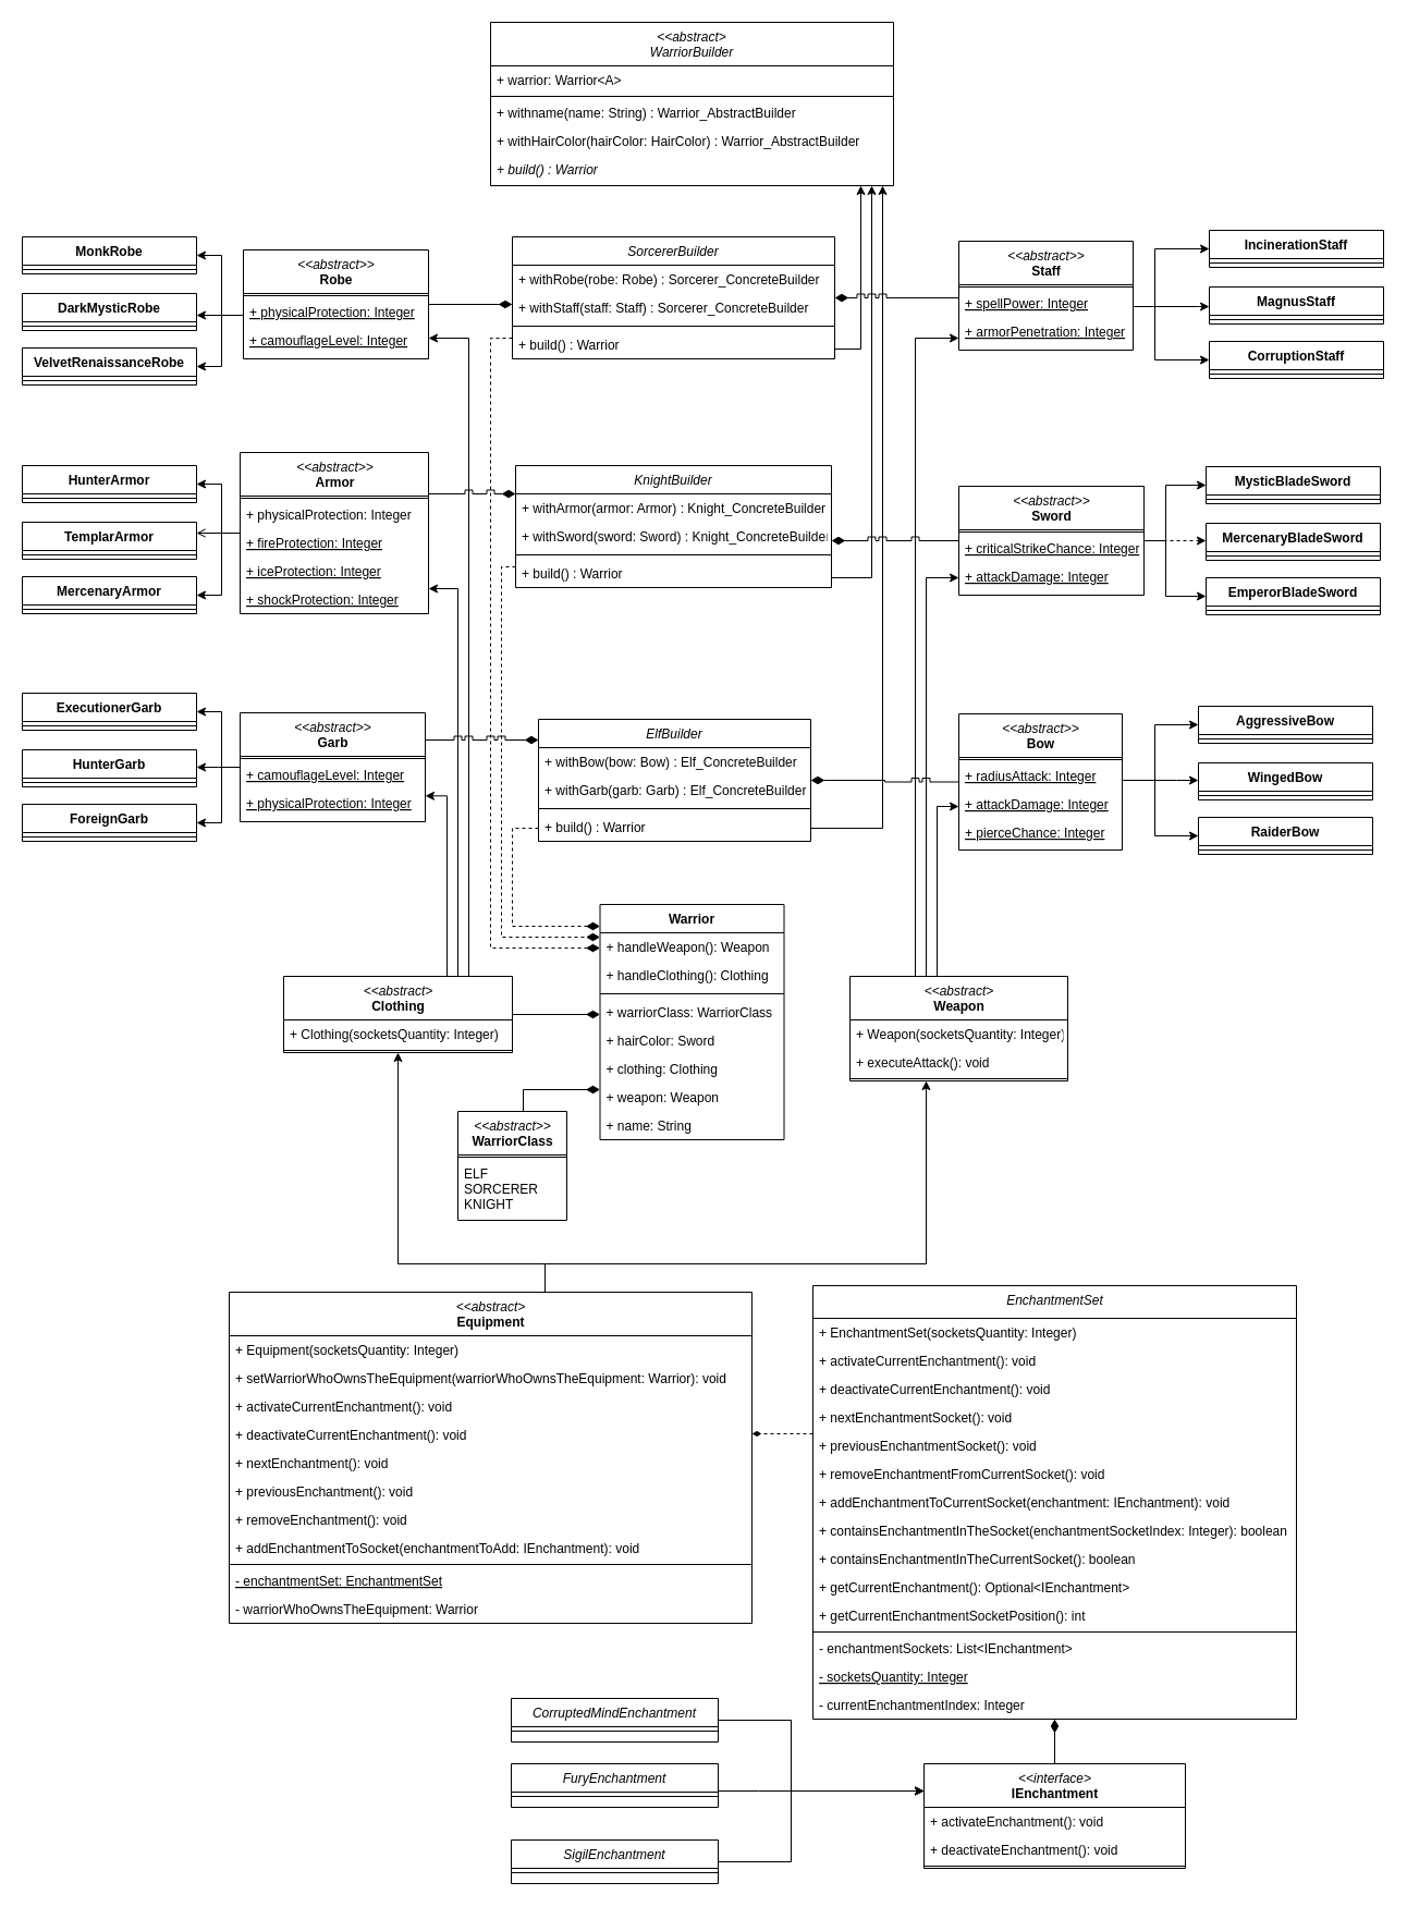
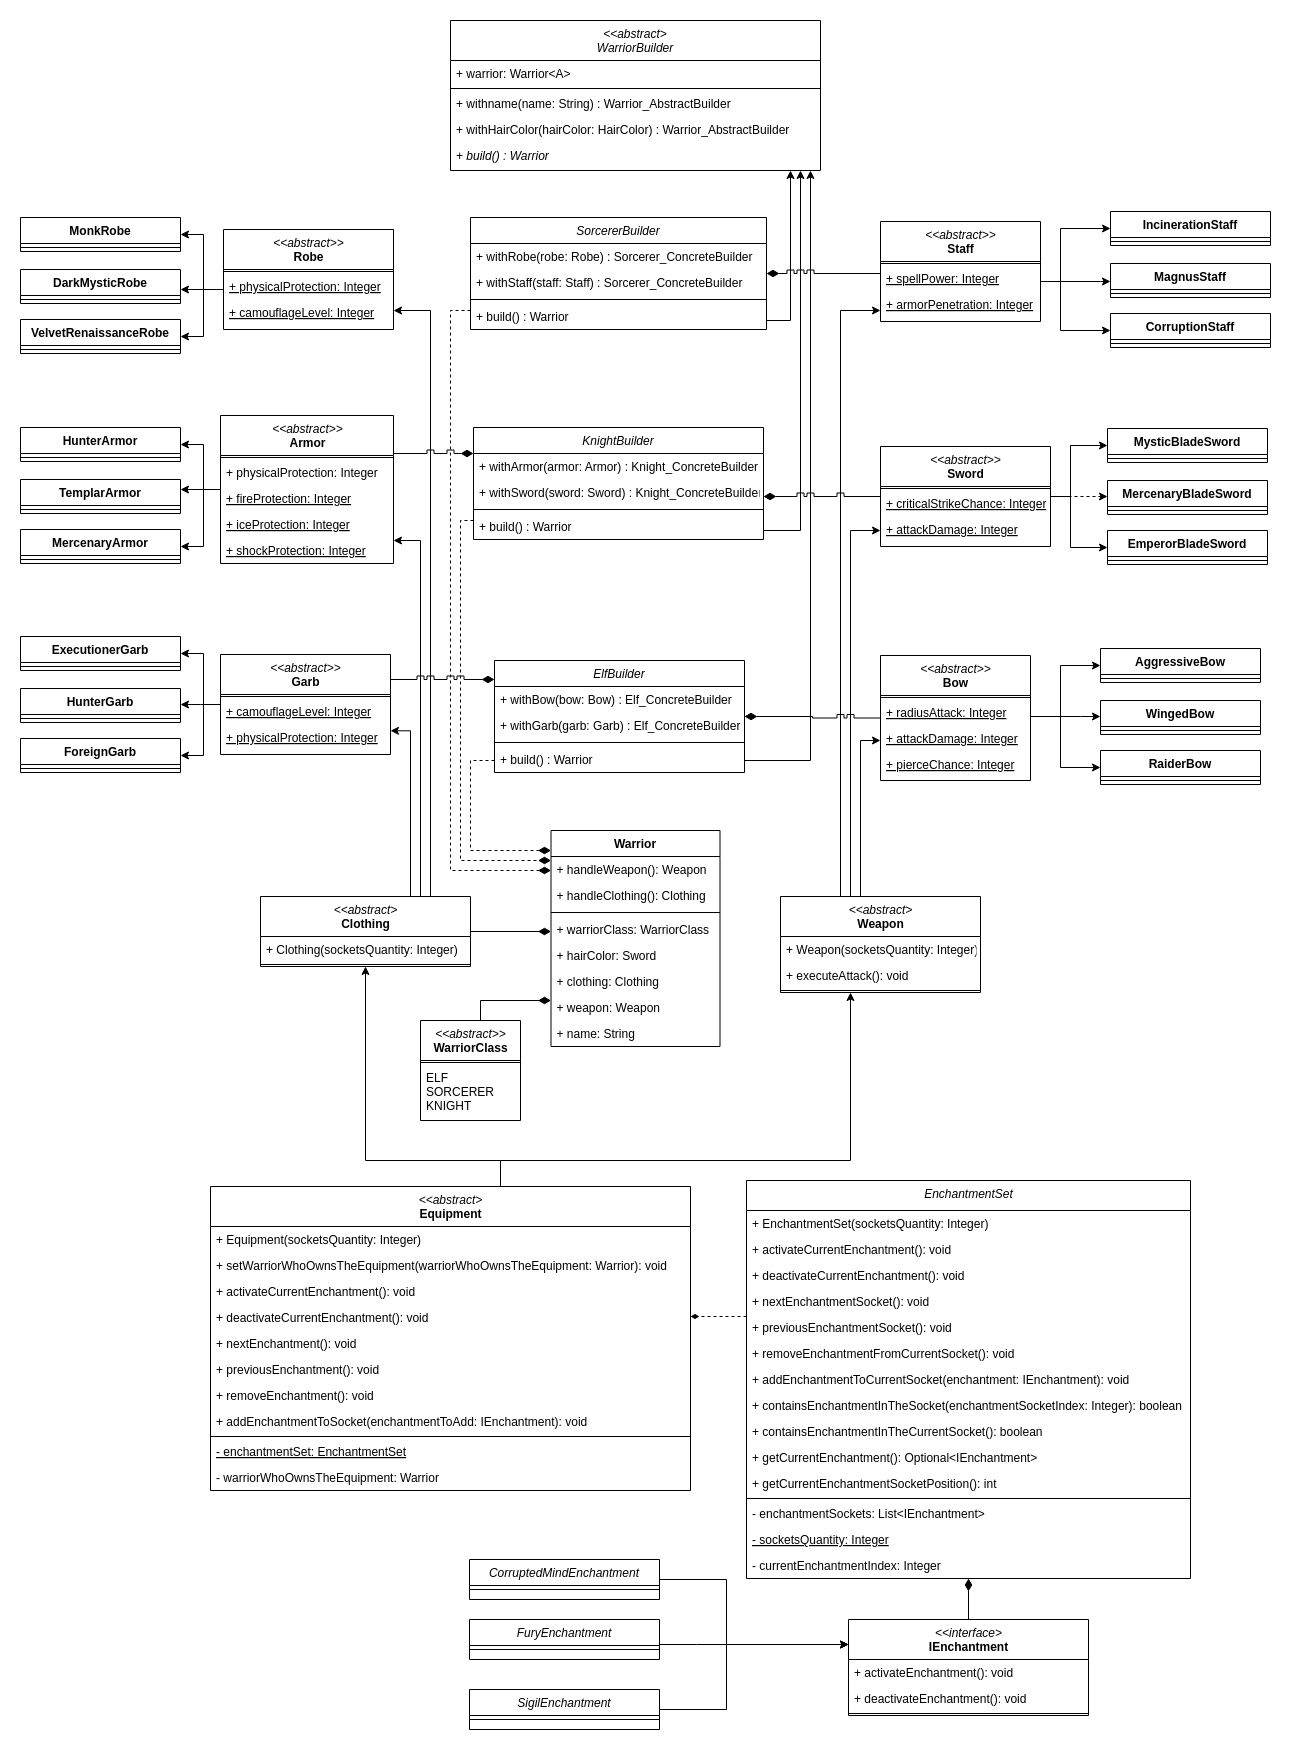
- <mxCell id="172" style="edgeStyle=orthogonalEdgeStyle;rounded=0;orthogonalLoop=1;jettySize=auto;html=1;endArrow=diamondThin;endFill=1;endSize=10;" parent="1" source="46" target="8" edge="1"><mxGeometry relative="1" as="geometry"><Array as="points"><mxPoint x="390" y="253" /><mxPoint x="390" y="253" /></Array></mxGeometry></mxCell>
- <mxCell id="128" style="edgeStyle=orthogonalEdgeStyle;rounded=0;orthogonalLoop=1;jettySize=auto;html=1;endArrow=open;endFill=1;endSize=6;" parent="1" source="130" target="138" edge="1"><mxGeometry relative="1" as="geometry"><Array as="points"><mxPoint x="153" y="489" /><mxPoint x="153" y="489" /></Array></mxGeometry></mxCell>
+ <mxCell id="128" style="edgeStyle=orthogonalEdgeStyle;rounded=0;orthogonalLoop=1;jettySize=auto;html=1;endArrow=classic;endFill=1;endSize=6;" parent="1" source="130" target="138" edge="1"><mxGeometry relative="1" as="geometry"><Array as="points"><mxPoint x="153" y="489" /><mxPoint x="153" y="489" /></Array></mxGeometry></mxCell>
